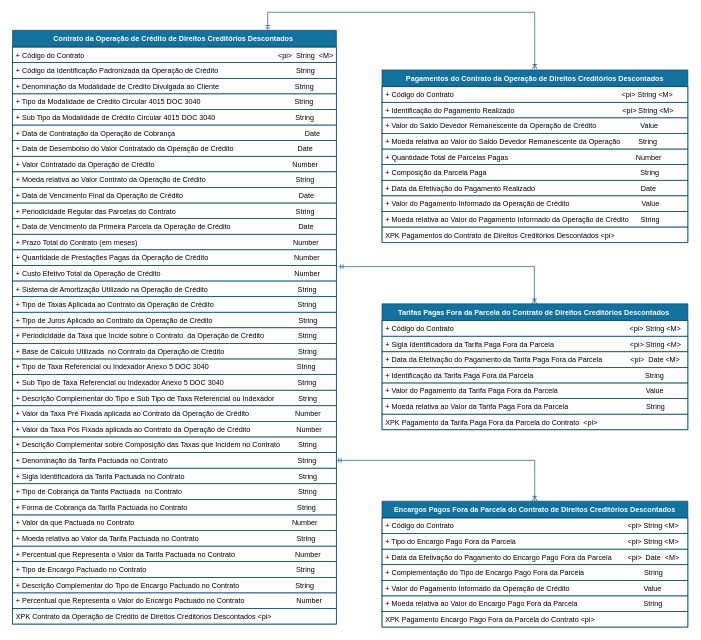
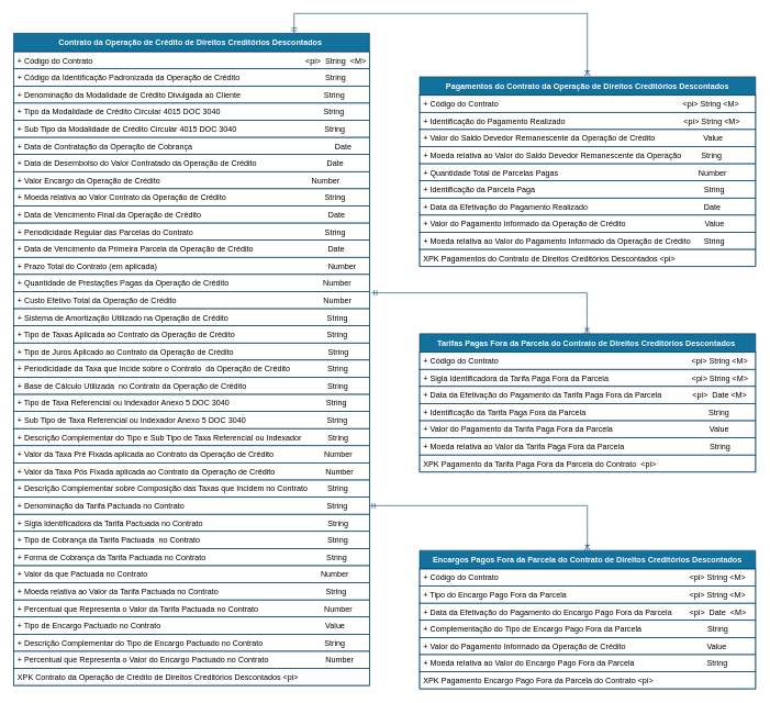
- <mxCell id="22" value="+ Valor Contratado da Operação de Crédito                                                                     Number" style="text;fillColor=none;align=left;verticalAlign=top;spacingLeft=4;spacingRight=4;overflow=hidden;rotatable=0;points=[[0,0.5],[1,0.5]];portConstraint=eastwest;strokeColor=#003F66;" parent="14" vertex="1"><mxGeometry y="210" width="540" height="26" as="geometry" /></mxCell>
+ <mxCell id="22" value="+ Valor Encargo da Operação de Crédito                                                                     Number" style="text;fillColor=none;align=left;verticalAlign=top;spacingLeft=4;spacingRight=4;overflow=hidden;rotatable=0;points=[[0,0.5],[1,0.5]];portConstraint=eastwest;strokeColor=#003F66;" parent="14" vertex="1"><mxGeometry y="210" width="540" height="26" as="geometry" /></mxCell>
- <mxCell id="9" value="+ Composição da Parcela Paga                                                                             String  " style="text;fillColor=none;align=left;verticalAlign=top;spacingLeft=4;spacingRight=4;overflow=hidden;rotatable=0;points=[[0,0.5],[1,0.5]];portConstraint=eastwest;strokeColor=#003F66;" parent="3" vertex="1"><mxGeometry y="158" width="510" height="26" as="geometry" /></mxCell>
+ <mxCell id="9" value="+ Identificação da Parcela Paga                                                                             String  " style="text;fillColor=none;align=left;verticalAlign=top;spacingLeft=4;spacingRight=4;overflow=hidden;rotatable=0;points=[[0,0.5],[1,0.5]];portConstraint=eastwest;strokeColor=#003F66;" parent="3" vertex="1"><mxGeometry y="158" width="510" height="26" as="geometry" /></mxCell>
- <mxCell id="27" value="+ Prazo Total do Contrato (em meses)                                                                              Number  " style="text;fillColor=none;align=left;verticalAlign=top;spacingLeft=4;spacingRight=4;overflow=hidden;rotatable=0;points=[[0,0.5],[1,0.5]];portConstraint=eastwest;strokeColor=#003F66;" parent="14" vertex="1"><mxGeometry y="340" width="540" height="26" as="geometry" /></mxCell>
+ <mxCell id="27" value="+ Prazo Total do Contrato (em aplicada)                                                                              Number  " style="text;fillColor=none;align=left;verticalAlign=top;spacingLeft=4;spacingRight=4;overflow=hidden;rotatable=0;points=[[0,0.5],[1,0.5]];portConstraint=eastwest;strokeColor=#003F66;" parent="14" vertex="1"><mxGeometry y="340" width="540" height="26" as="geometry" /></mxCell>
- <mxCell id="48" value="+ Tipo de Encargo Pactuado no Contrato                                                                           String" style="text;fillColor=none;align=left;verticalAlign=top;spacingLeft=4;spacingRight=4;overflow=hidden;rotatable=0;points=[[0,0.5],[1,0.5]];portConstraint=eastwest;strokeColor=#003F66;" parent="14" vertex="1"><mxGeometry y="886" width="540" height="26" as="geometry" /></mxCell>
+ <mxCell id="48" value="+ Tipo de Encargo Pactuado no Contrato                                                                           Value" style="text;fillColor=none;align=left;verticalAlign=top;spacingLeft=4;spacingRight=4;overflow=hidden;rotatable=0;points=[[0,0.5],[1,0.5]];portConstraint=eastwest;strokeColor=#003F66;" parent="14" vertex="1"><mxGeometry y="886" width="540" height="26" as="geometry" /></mxCell>
